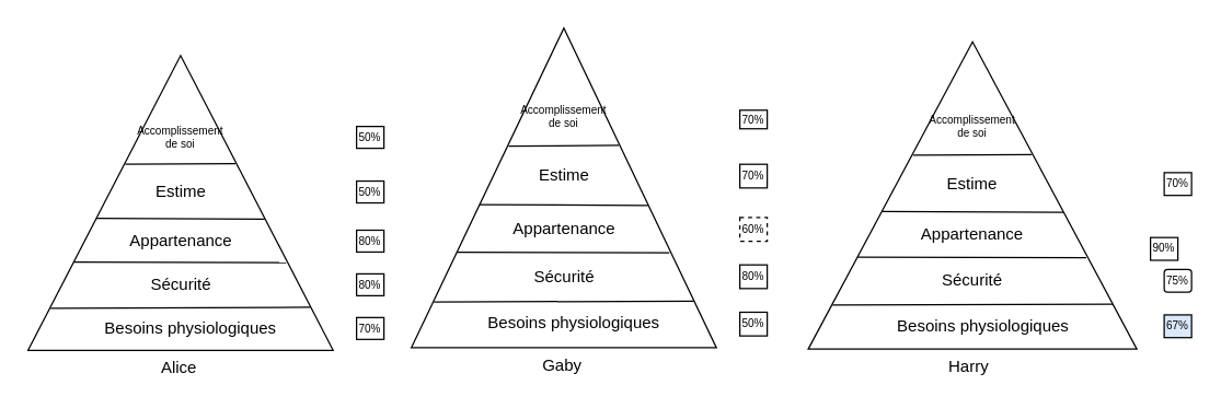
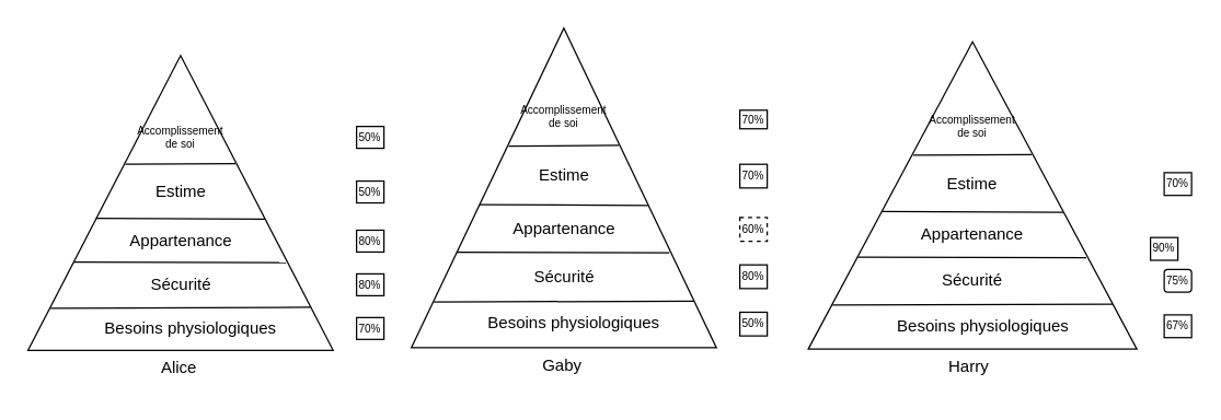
- <mxCell id="47" value="67%" style="rounded=0;whiteSpace=wrap;html=1;fontSize=8;fillColor=#dae8fc;" vertex="1" parent="36"><mxGeometry x="260" y="199.73" width="20" height="16.64" as="geometry" /></mxCell>
+ <mxCell id="47" value="67%" style="rounded=0;whiteSpace=wrap;html=1;fontSize=8;" vertex="1" parent="36"><mxGeometry x="260" y="199.73" width="20" height="16.64" as="geometry" /></mxCell>
